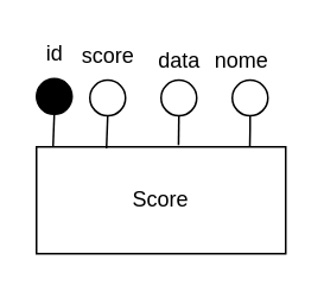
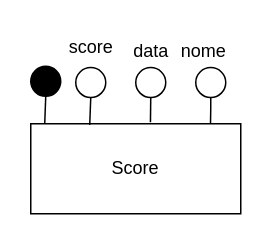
- <mxCell id="7" value="id" style="text;html=1;align=center;verticalAlign=middle;resizable=0;points=[];autosize=1;strokeColor=none;fillColor=none;" parent="1" vertex="1"><mxGeometry x="20" y="20.32" width="20" height="20" as="geometry" /></mxCell>
